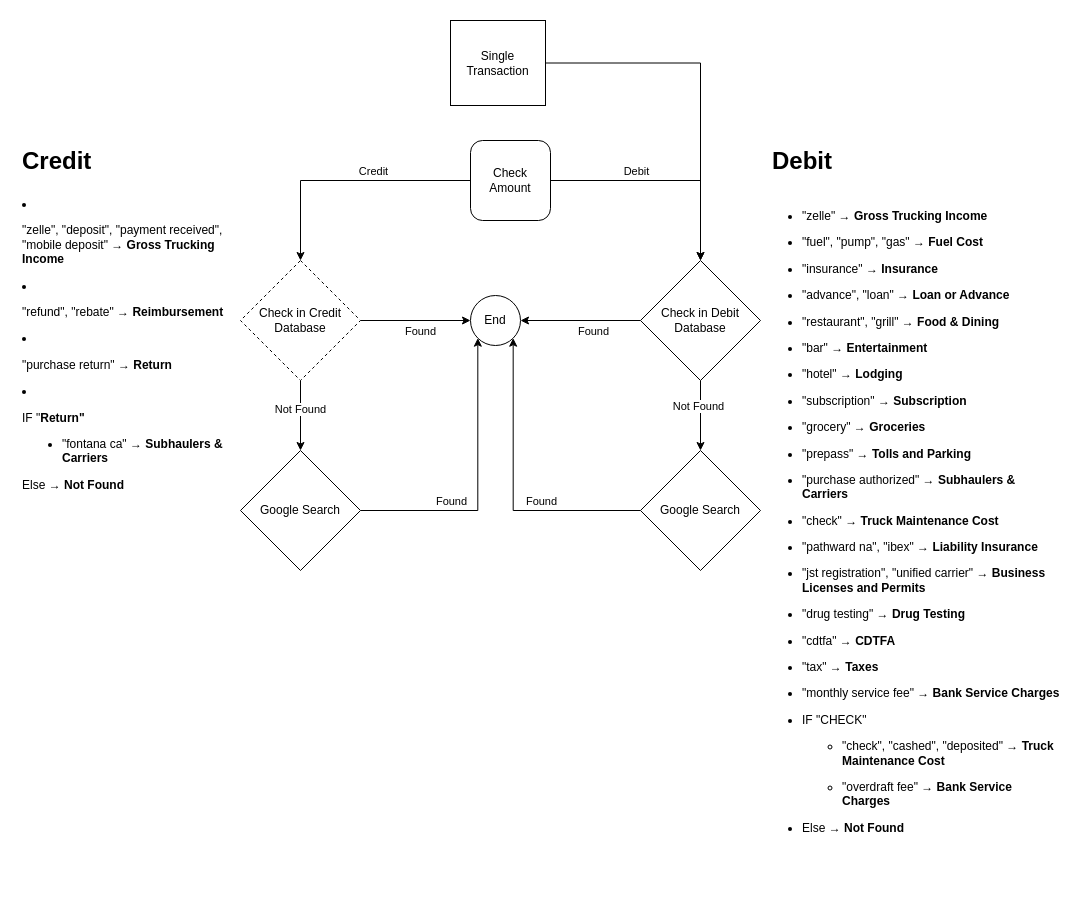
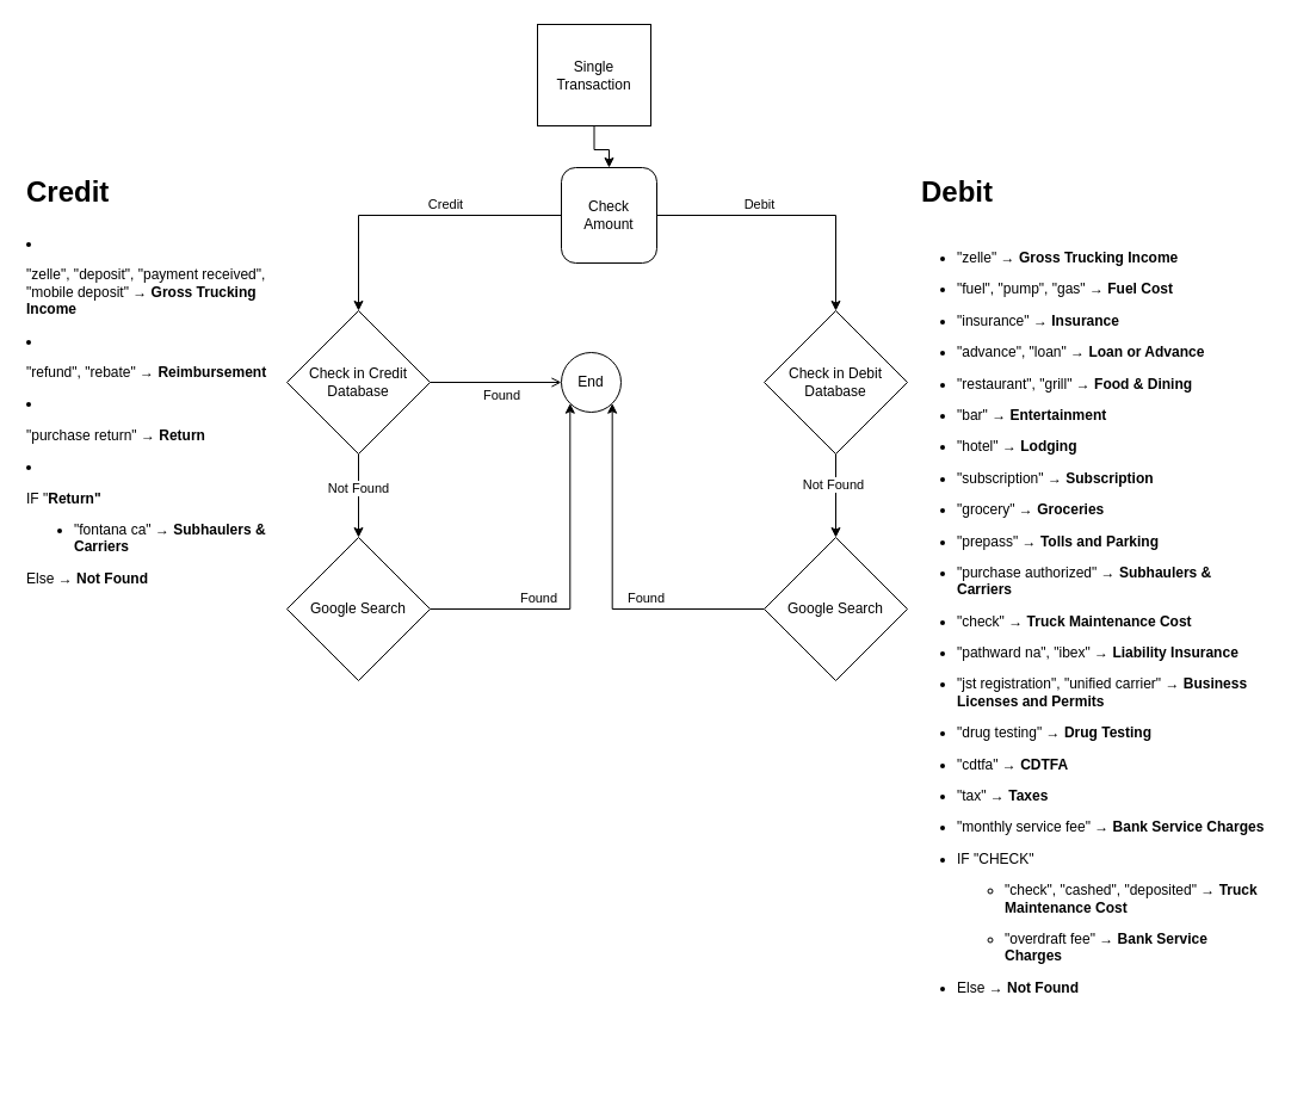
- <mxCell id="2" style="edgeStyle=orthogonalEdgeStyle;rounded=0;orthogonalLoop=1;jettySize=auto;html=1;" edge="1" parent="1" source="3" target="19"><mxGeometry relative="1" as="geometry" /></mxCell>
+ <mxCell id="2" style="edgeStyle=orthogonalEdgeStyle;rounded=0;orthogonalLoop=1;jettySize=auto;html=1;entryX=0.5;entryY=0;entryDx=0;entryDy=0;" edge="1" parent="1" source="3" target="8"><mxGeometry relative="1" as="geometry" /></mxCell>
- <mxCell id="13" value="Check in Credit Database" style="rhombus;whiteSpace=wrap;html=1;aspect=fixed;dashed=1;" vertex="1" parent="1"><mxGeometry x="240" y="260" width="120" height="120" as="geometry" /></mxCell>
+ <mxCell id="13" value="Check in Credit Database" style="rhombus;whiteSpace=wrap;html=1;aspect=fixed;" vertex="1" parent="1"><mxGeometry x="240" y="260" width="120" height="120" as="geometry" /></mxCell>
- <mxCell id="9" value="" style="edgeStyle=orthogonalEdgeStyle;rounded=0;orthogonalLoop=1;jettySize=auto;html=1;" edge="1" parent="1" source="13" target="14"><mxGeometry relative="1" as="geometry" /></mxCell>
+ <mxCell id="9" value="" style="edgeStyle=orthogonalEdgeStyle;rounded=0;orthogonalLoop=1;jettySize=auto;html=1;endArrow=open;" edge="1" parent="1" source="13" target="14"><mxGeometry relative="1" as="geometry" /></mxCell>
- <mxCell id="15" style="edgeStyle=orthogonalEdgeStyle;rounded=0;orthogonalLoop=1;jettySize=auto;html=1;entryX=1;entryY=0.5;entryDx=0;entryDy=0;" edge="1" parent="1" source="19" target="14"><mxGeometry relative="1" as="geometry" /></mxCell>
- <mxCell id="16" value="Found" style="edgeLabel;html=1;align=center;verticalAlign=middle;resizable=0;points=[];" vertex="1" connectable="0" parent="15"><mxGeometry x="-0.2" y="-2" relative="1" as="geometry"><mxPoint y="12" as="offset" /></mxGeometry></mxCell>
